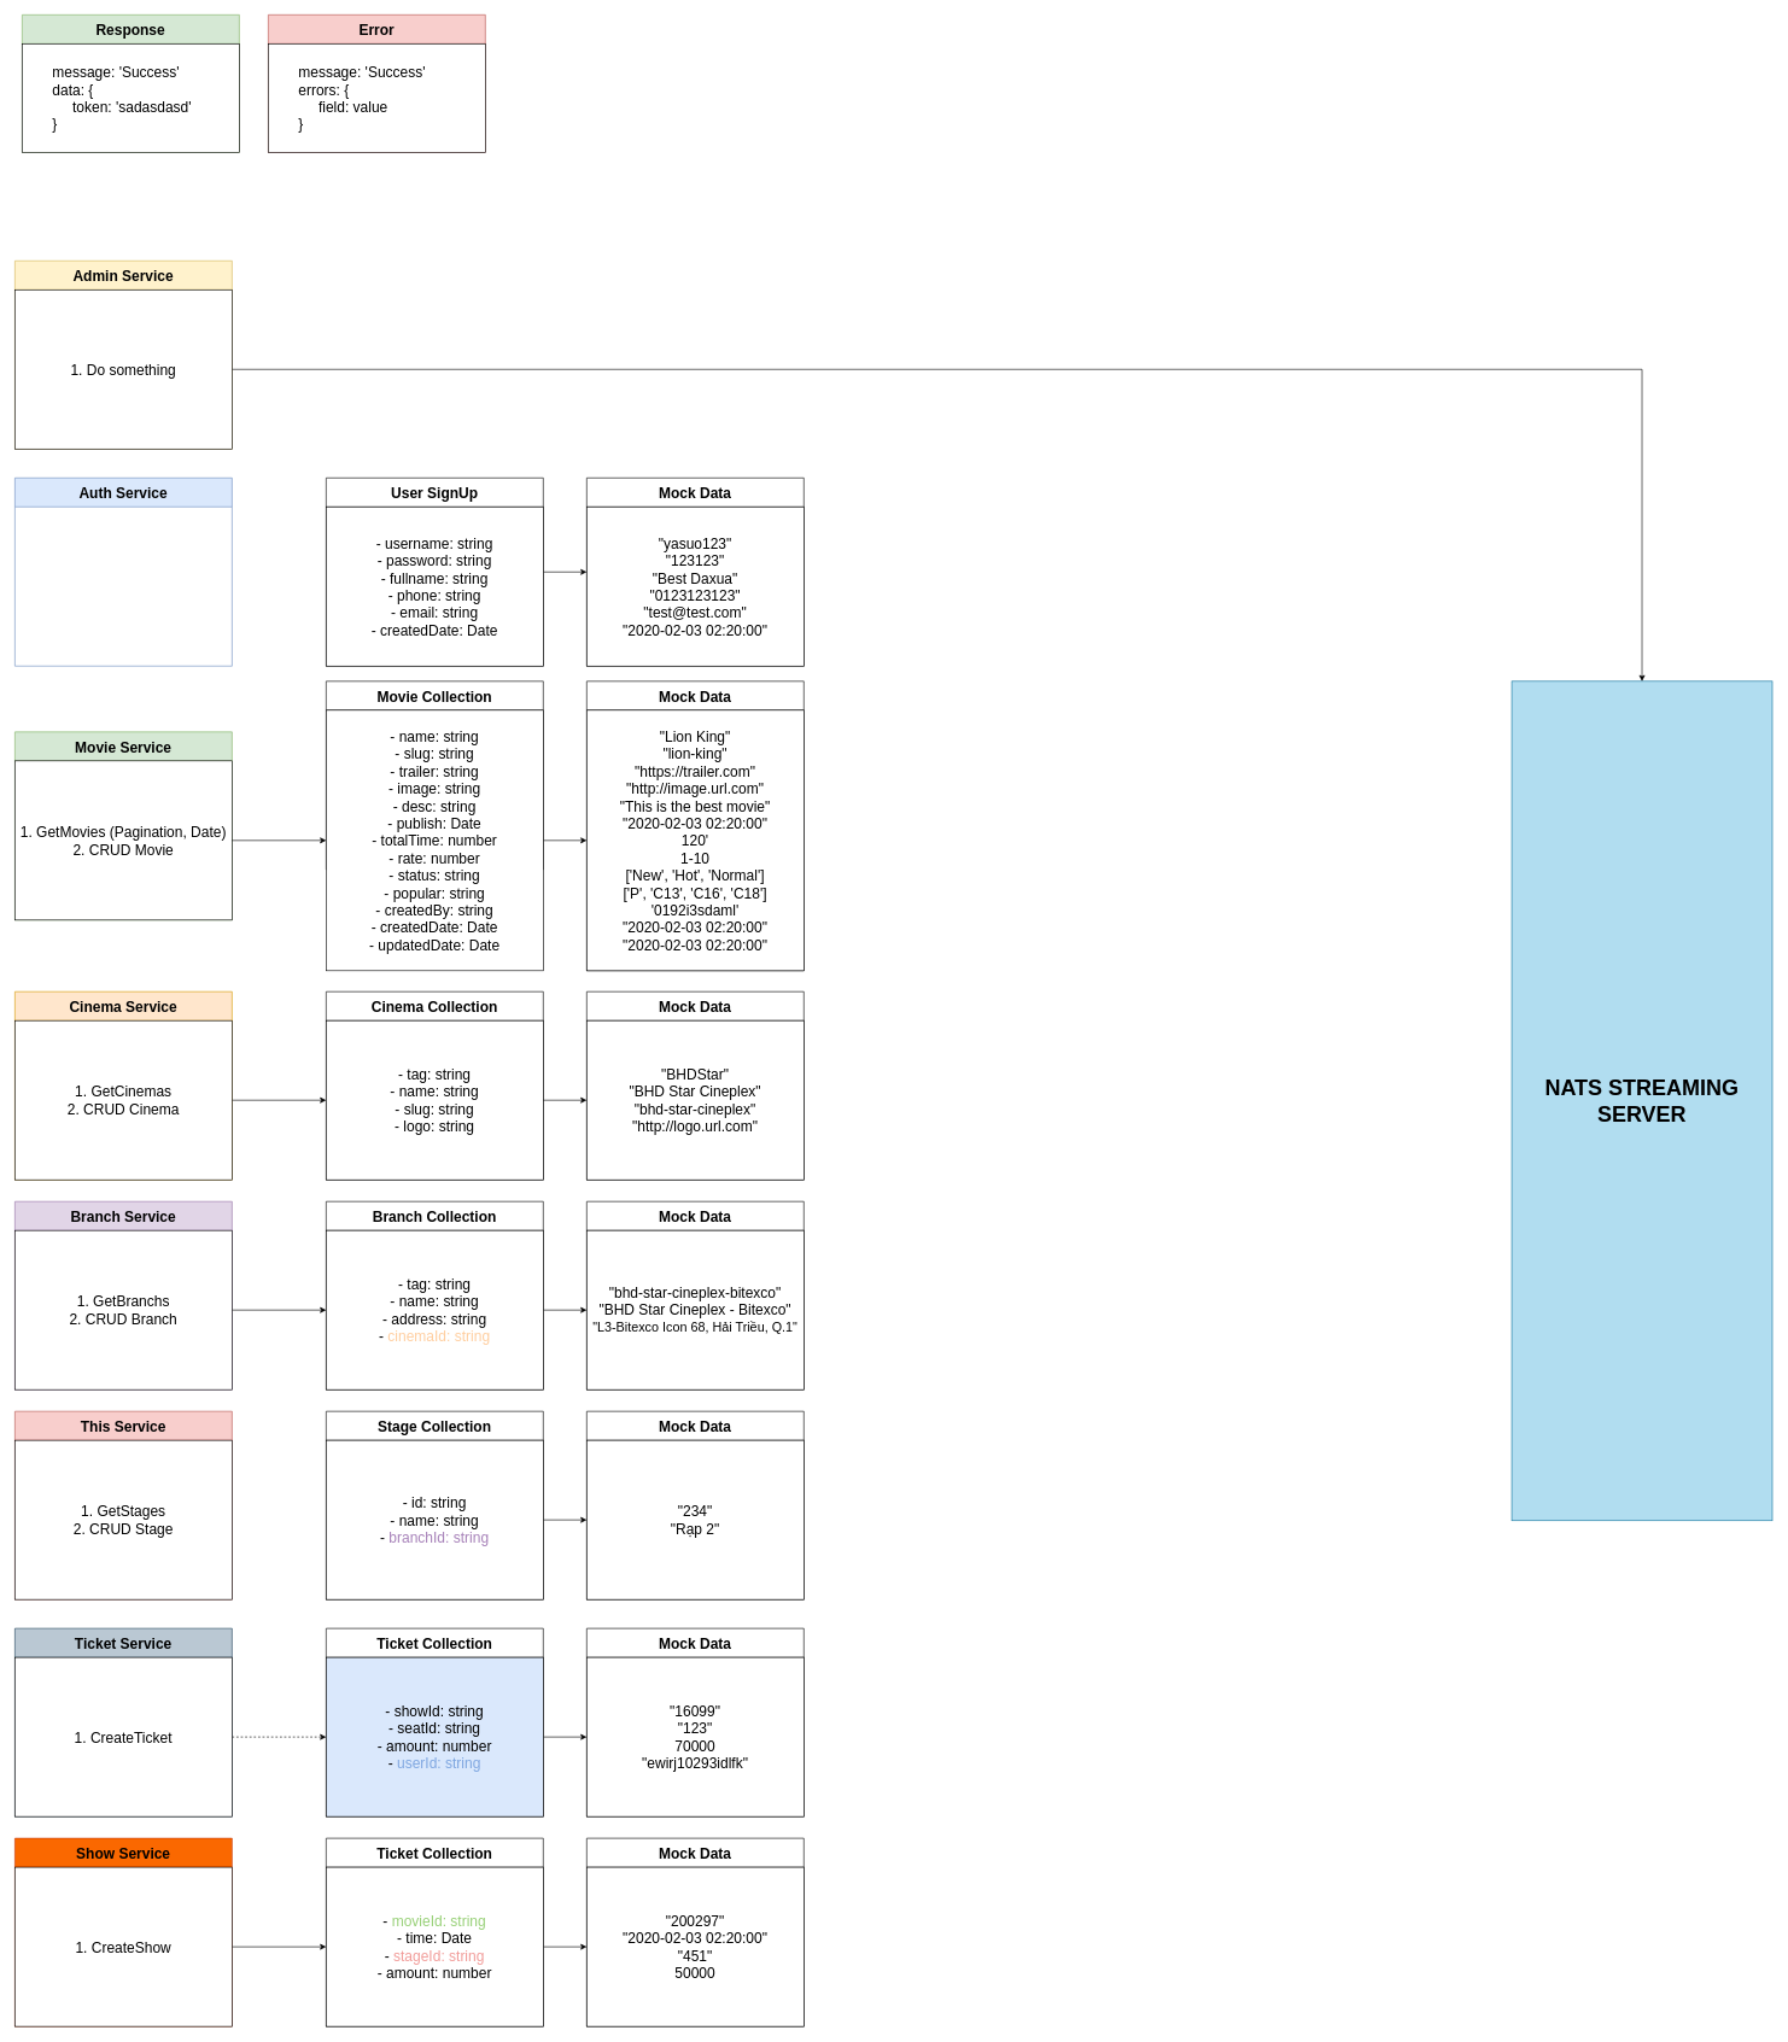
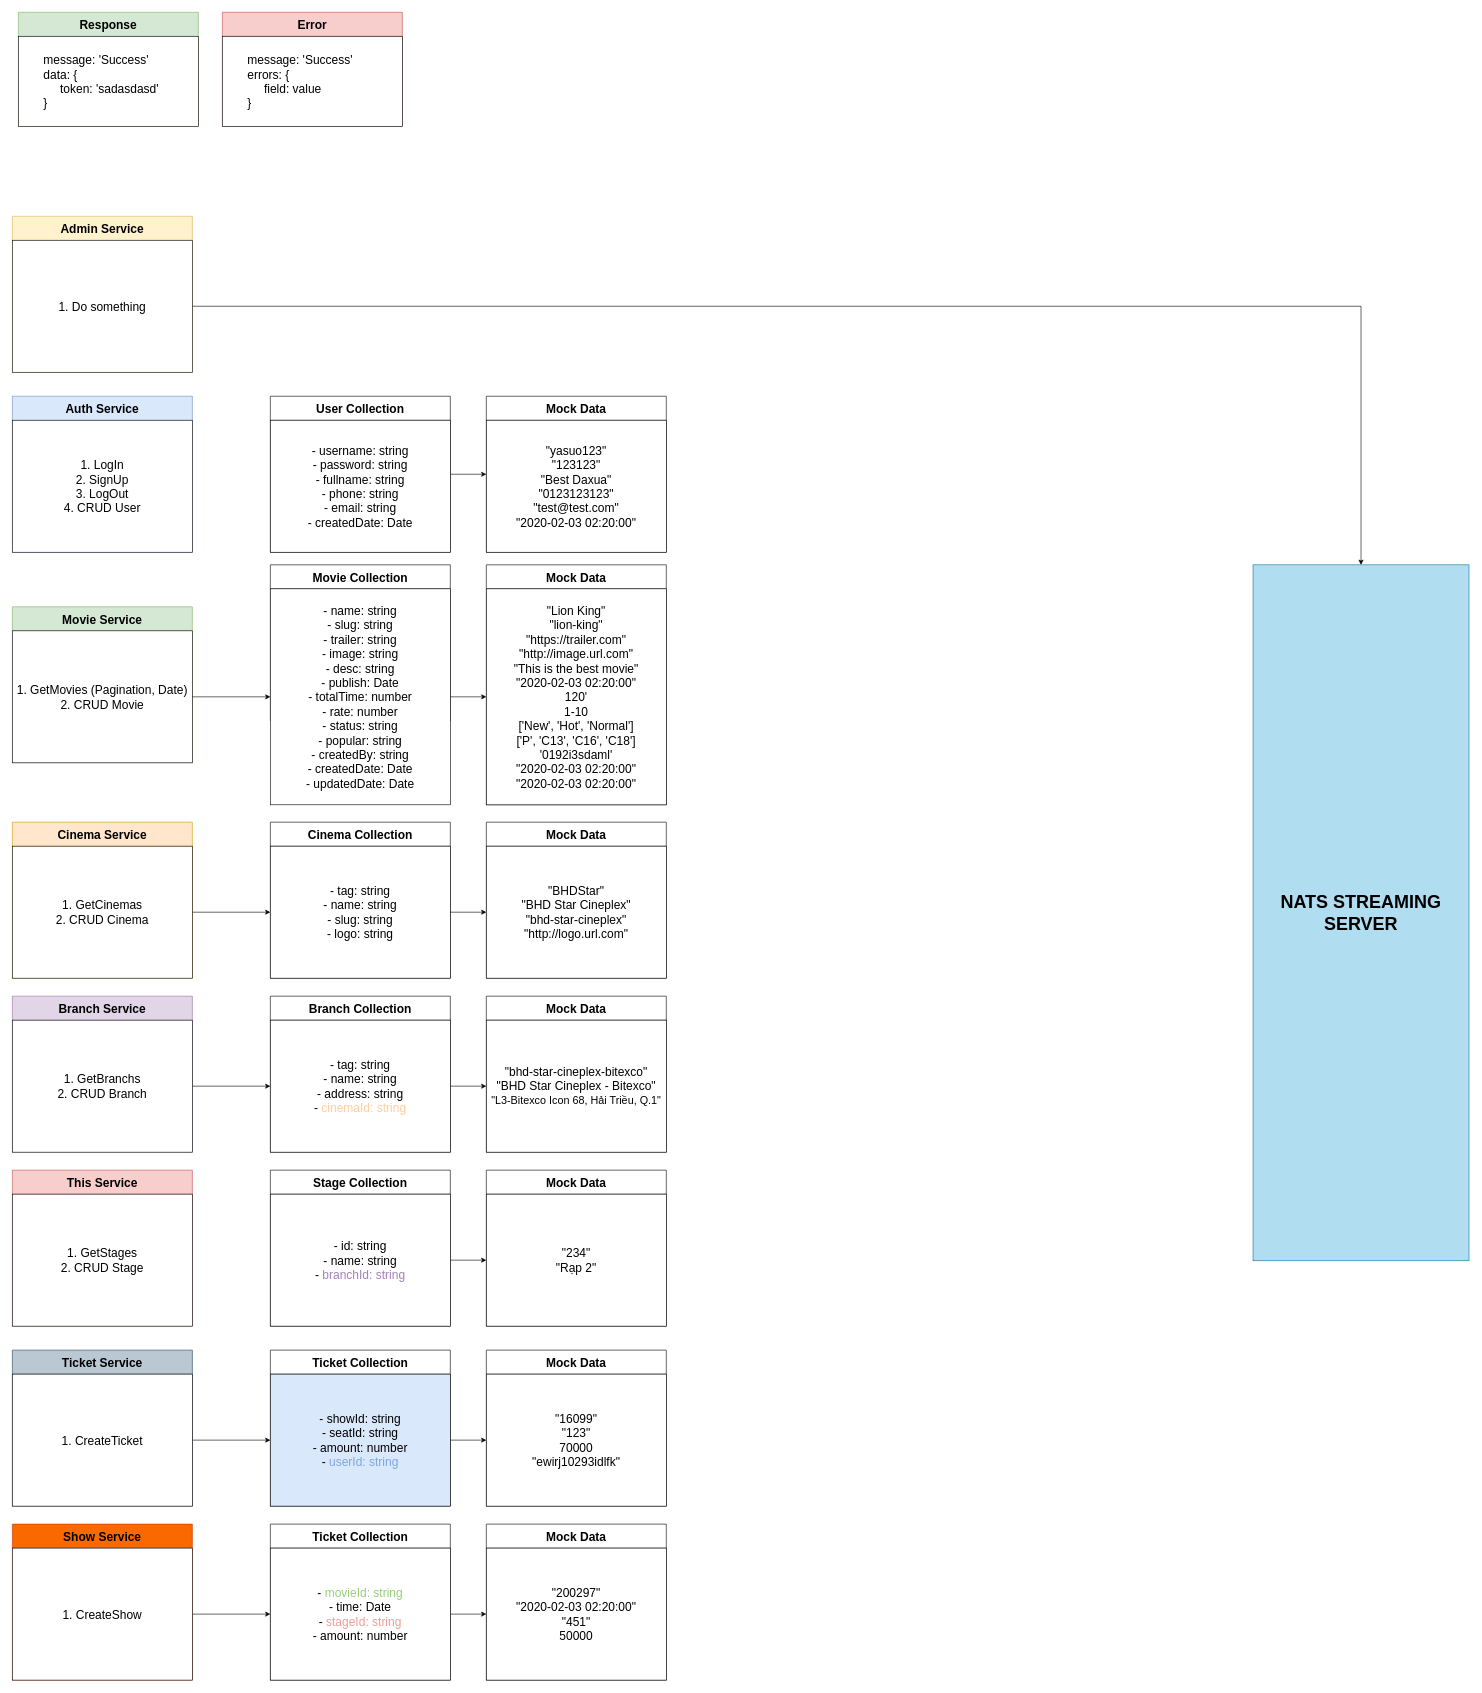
- <mxCell id="5" value="User SignUp" style="swimlane;fontSize=20;spacing=20;verticalAlign=middle;spacingTop=0;startSize=40;" parent="1" vertex="1"><mxGeometry x="450" y="660" width="300" height="260" as="geometry" /></mxCell>
+ <mxCell id="5" value="User Collection" style="swimlane;fontSize=20;spacing=20;verticalAlign=middle;spacingTop=0;startSize=40;" parent="1" vertex="1"><mxGeometry x="450" y="660" width="300" height="260" as="geometry" /></mxCell>
+ <mxCell id="3" value="1. LogIn&lt;br&gt;2. SignUp&lt;br&gt;3. LogOut&lt;br&gt;4. CRUD User" style="whiteSpace=wrap;html=1;fontSize=20;" parent="1" vertex="1"><mxGeometry x="20" y="700" width="300" height="220" as="geometry" /></mxCell>
- <mxCell id="42" style="edgeStyle=orthogonalEdgeStyle;rounded=0;orthogonalLoop=1;jettySize=auto;html=1;exitX=1;exitY=0.5;exitDx=0;exitDy=0;entryX=0;entryY=0.5;entryDx=0;entryDy=0;fontSize=20;dashed=1;" parent="1" source="43" target="46" edge="1"><mxGeometry relative="1" as="geometry" /></mxCell>
+ <mxCell id="42" style="edgeStyle=orthogonalEdgeStyle;rounded=0;orthogonalLoop=1;jettySize=auto;html=1;exitX=1;exitY=0.5;exitDx=0;exitDy=0;entryX=0;entryY=0.5;entryDx=0;entryDy=0;fontSize=20;" parent="1" source="43" target="46" edge="1"><mxGeometry relative="1" as="geometry" /></mxCell>
